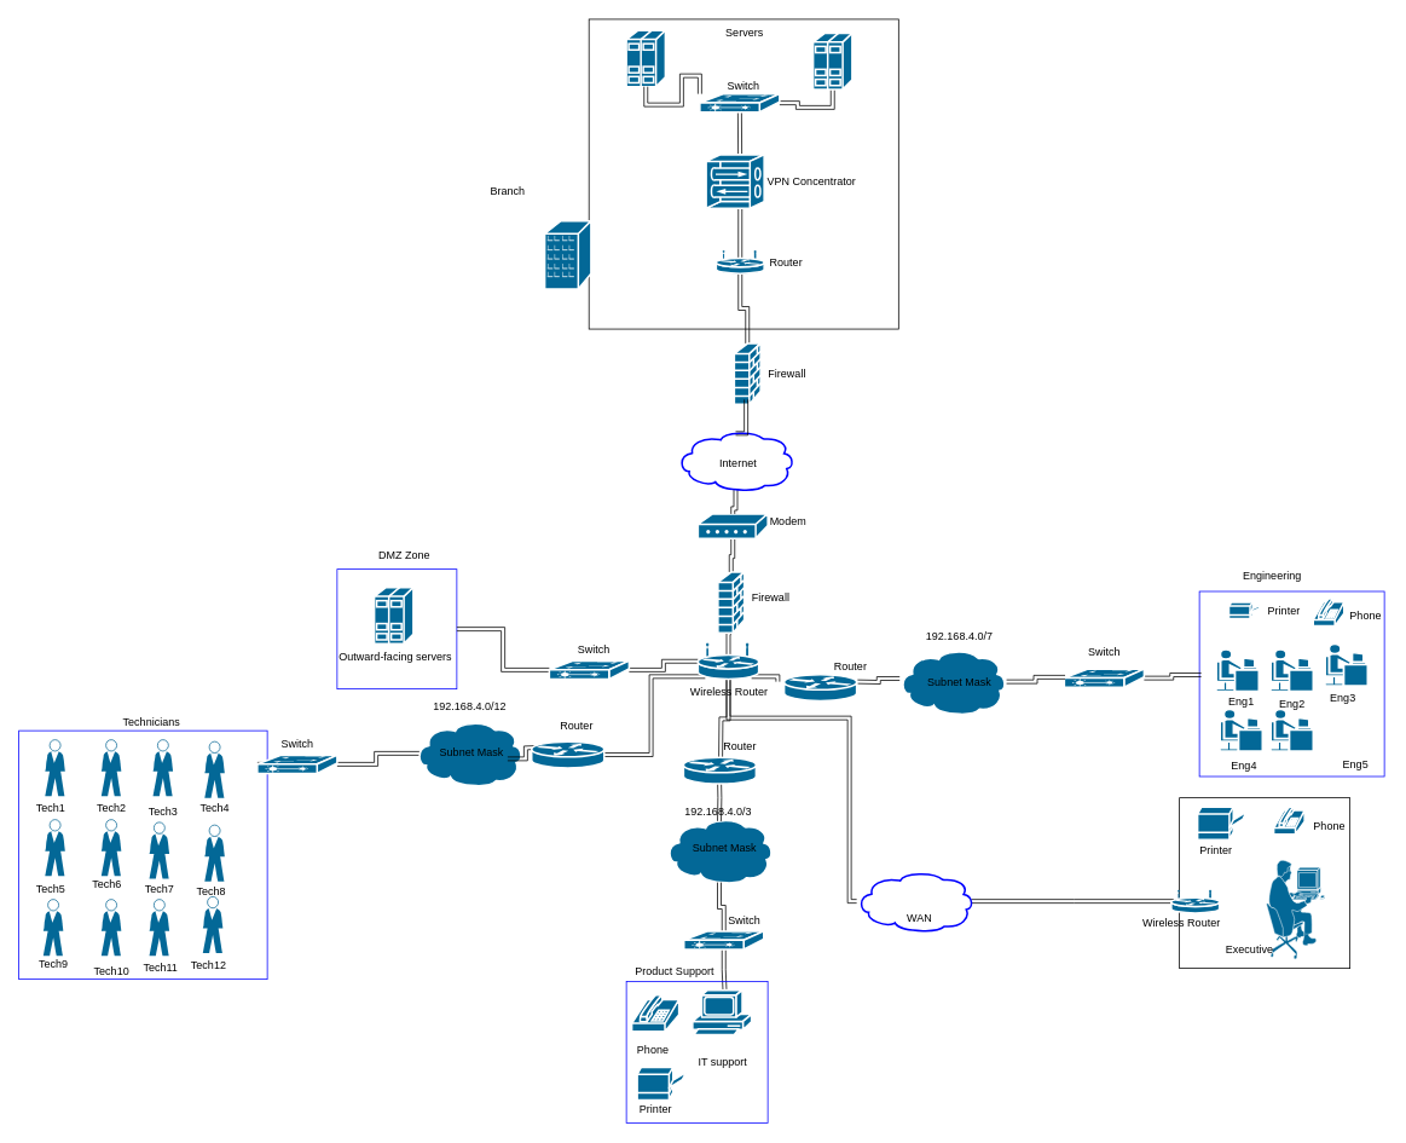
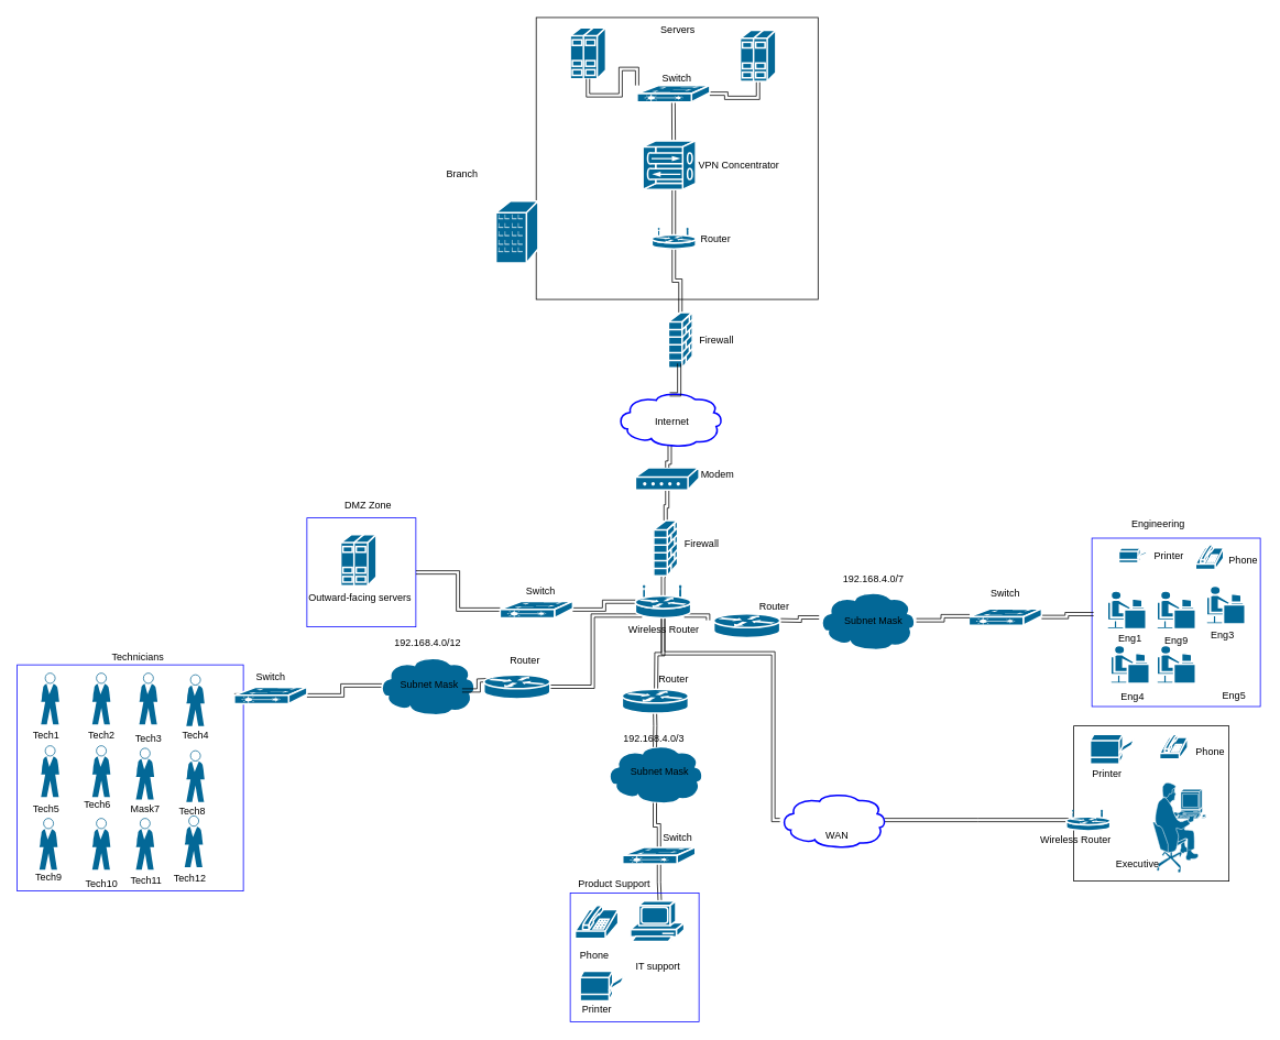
- <mxCell id="30" value="Eng2" style="text;html=1;align=center;verticalAlign=middle;resizable=0;points=[];autosize=1;strokeColor=none;fillColor=none;" parent="1" vertex="1"><mxGeometry x="1404.5" y="766.5" width="39" height="18" as="geometry" /></mxCell>
+ <mxCell id="30" value="Eng9" style="text;html=1;align=center;verticalAlign=middle;resizable=0;points=[];autosize=1;strokeColor=none;fillColor=none;" parent="1" vertex="1"><mxGeometry x="1404.5" y="766.5" width="39" height="18" as="geometry" /></mxCell>
- <mxCell id="64" value="Tech7" style="text;html=1;align=center;verticalAlign=middle;resizable=0;points=[];autosize=1;strokeColor=none;fillColor=none;" parent="1" vertex="1"><mxGeometry x="153.5" y="971" width="43" height="18" as="geometry" /></mxCell>
+ <mxCell id="64" value="Mask7" style="text;html=1;align=center;verticalAlign=middle;resizable=0;points=[];autosize=1;strokeColor=none;fillColor=none;" parent="1" vertex="1"><mxGeometry x="153.5" y="971" width="43" height="18" as="geometry" /></mxCell>
